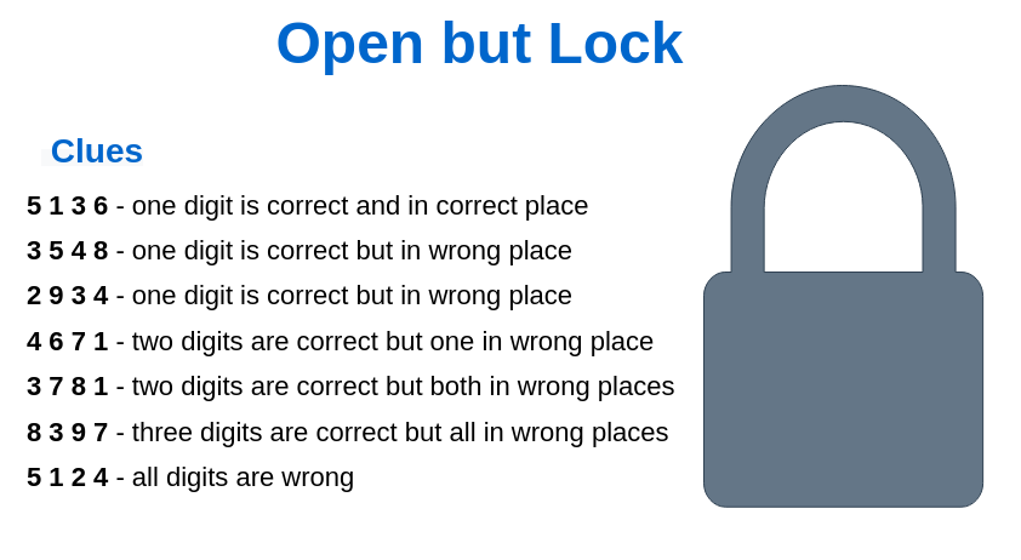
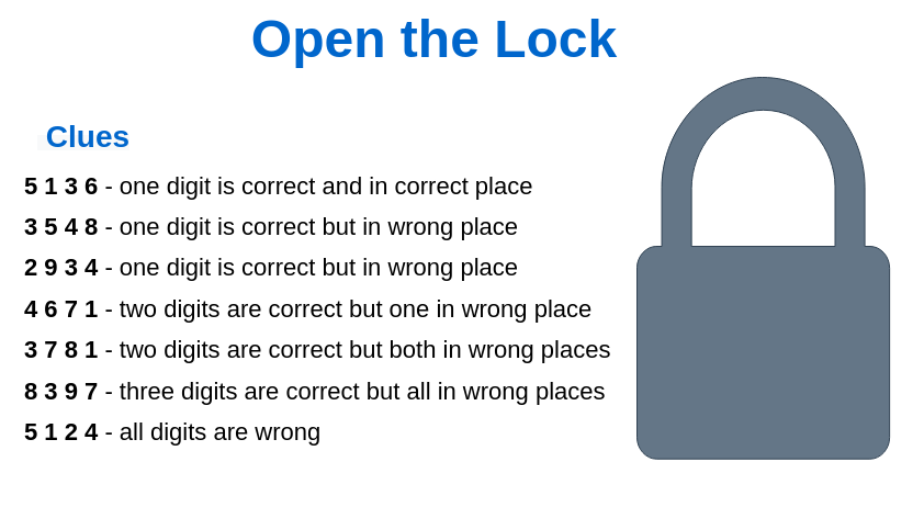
- <mxCell id="2" value="&lt;font style=&quot;font-size: 48px&quot;&gt;&lt;b&gt;&lt;font color=&quot;#0066cc&quot;&gt;Open but Lock&lt;/font&gt;&lt;br&gt;&lt;/b&gt;&lt;/font&gt;" style="text;html=1;resizable=0;autosize=1;align=center;verticalAlign=middle;points=[];fillColor=none;strokeColor=none;rounded=0;" parent="1" vertex="1"><mxGeometry x="220" y="20" width="350" height="30" as="geometry" /></mxCell>
+ <mxCell id="2" value="&lt;font style=&quot;font-size: 48px&quot;&gt;&lt;b&gt;&lt;font color=&quot;#0066cc&quot;&gt;Open the Lock&lt;/font&gt;&lt;br&gt;&lt;/b&gt;&lt;/font&gt;" style="text;html=1;resizable=0;autosize=1;align=center;verticalAlign=middle;points=[];fillColor=none;strokeColor=none;rounded=0;" parent="1" vertex="1"><mxGeometry x="220" y="20" width="350" height="30" as="geometry" /></mxCell>
